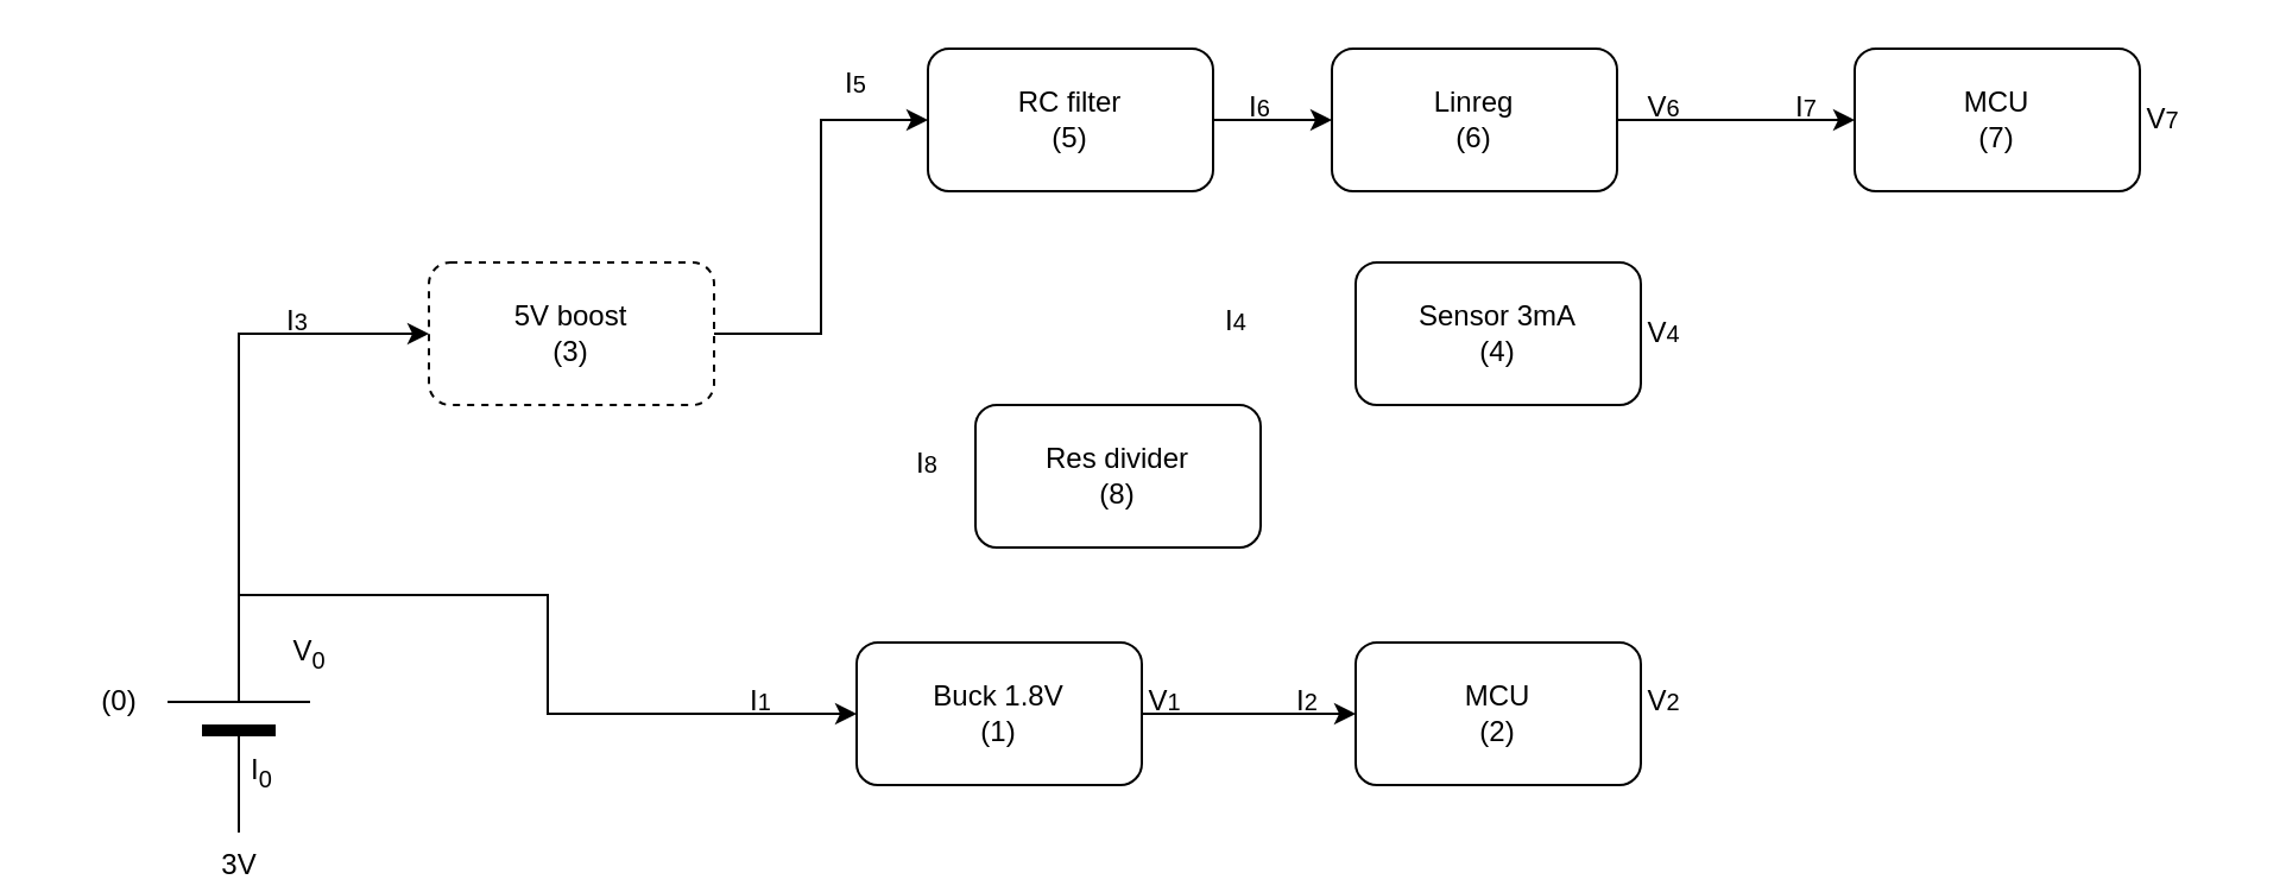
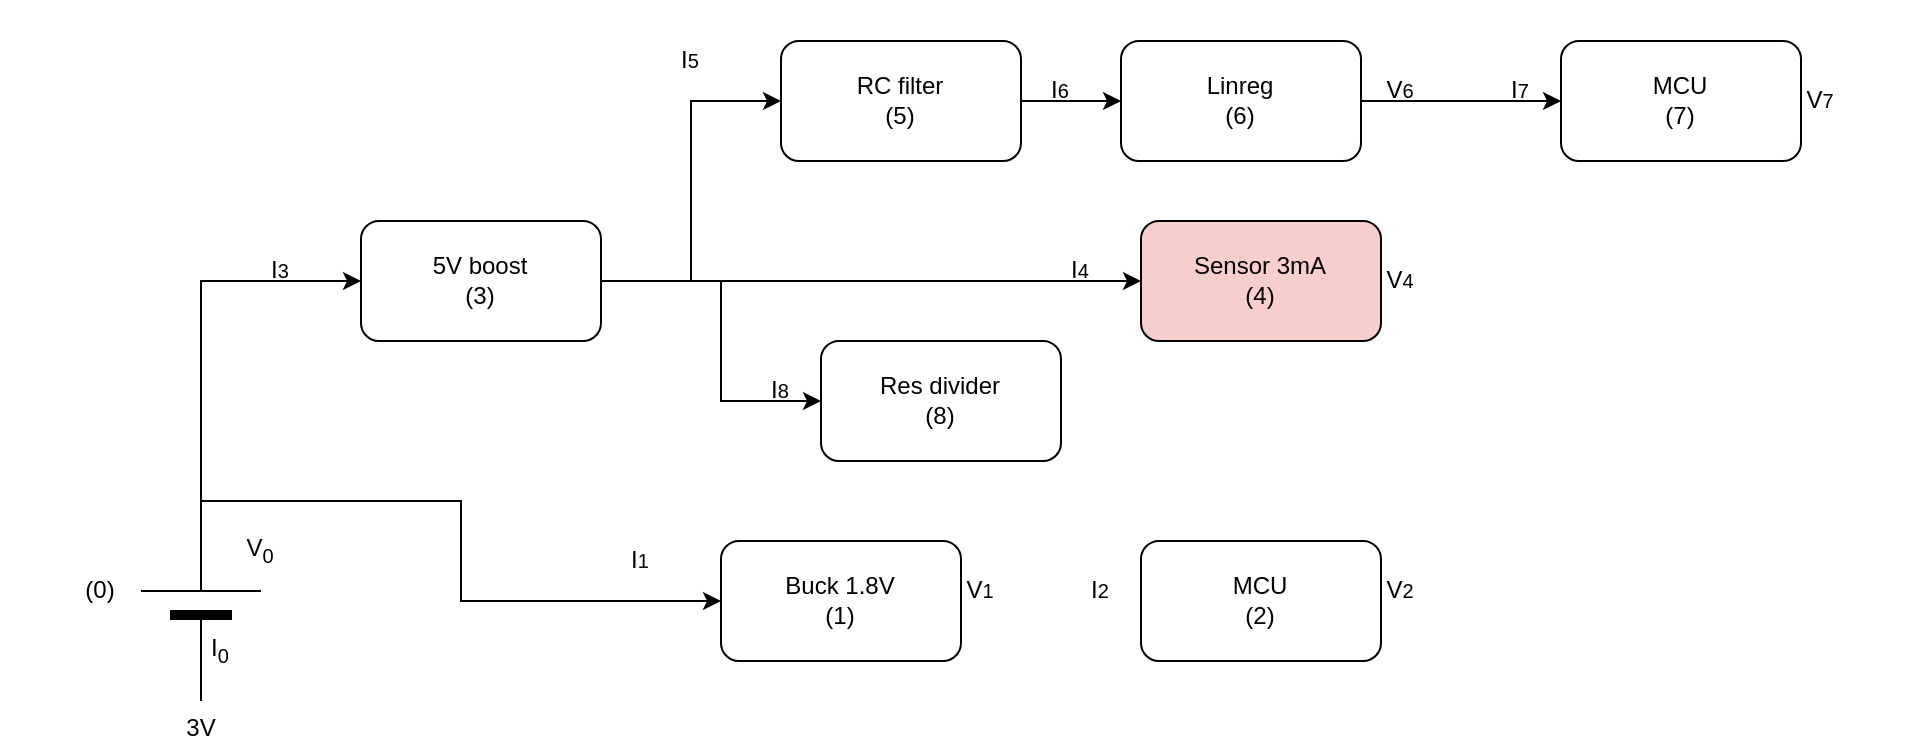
- <mxCell id="21" value="I&lt;span style=&quot;font-size: 10px;&quot;&gt;5&lt;/span&gt;" style="text;html=1;strokeColor=none;fillColor=none;align=center;verticalAlign=middle;whiteSpace=wrap;rounded=0;" parent="1" vertex="1"><mxGeometry x="330" y="20" width="60" height="30" as="geometry" /></mxCell>
+ <mxCell id="21" value="I&lt;span style=&quot;font-size: 10px;&quot;&gt;5&lt;/span&gt;" style="text;html=1;strokeColor=none;fillColor=none;align=center;verticalAlign=middle;whiteSpace=wrap;rounded=0;" parent="1" vertex="1"><mxGeometry x="315" y="15" width="60" height="30" as="geometry" /></mxCell>
- <mxCell id="20" value="I&lt;span style=&quot;font-size: 10px;&quot;&gt;3&lt;/span&gt;" style="text;html=1;strokeColor=none;fillColor=none;align=center;verticalAlign=middle;whiteSpace=wrap;rounded=0;" parent="1" vertex="1"><mxGeometry x="95" y="120" width="60" height="30" as="geometry" /></mxCell>
+ <mxCell id="20" value="I&lt;span style=&quot;font-size: 10px;&quot;&gt;3&lt;/span&gt;" style="text;html=1;strokeColor=none;fillColor=none;align=center;verticalAlign=middle;whiteSpace=wrap;rounded=0;" parent="1" vertex="1"><mxGeometry x="110" y="120" width="60" height="30" as="geometry" /></mxCell>
- <mxCell id="34" value="I&lt;span style=&quot;font-size: 10px;&quot;&gt;4&lt;/span&gt;" style="text;html=1;strokeColor=none;fillColor=none;align=center;verticalAlign=middle;whiteSpace=wrap;rounded=0;" vertex="1" parent="1"><mxGeometry x="490" y="120" width="60" height="30" as="geometry" /></mxCell>
+ <mxCell id="34" value="I&lt;span style=&quot;font-size: 10px;&quot;&gt;4&lt;/span&gt;" style="text;html=1;strokeColor=none;fillColor=none;align=center;verticalAlign=middle;whiteSpace=wrap;rounded=0;" vertex="1" parent="1"><mxGeometry x="510" y="120" width="60" height="30" as="geometry" /></mxCell>
- <mxCell id="8" value="5V boost&lt;br&gt;(3)" style="rounded=1;whiteSpace=wrap;html=1;dashed=1;" parent="1" vertex="1"><mxGeometry x="180" y="110" width="120" height="60" as="geometry" /></mxCell>
+ <mxCell id="8" value="5V boost&lt;br&gt;(3)" style="rounded=1;whiteSpace=wrap;html=1;" parent="1" vertex="1"><mxGeometry x="180" y="110" width="120" height="60" as="geometry" /></mxCell>
+ <mxCell id="6" style="edgeStyle=orthogonalEdgeStyle;rounded=0;orthogonalLoop=1;jettySize=auto;html=1;exitX=1;exitY=0.5;exitDx=0;exitDy=0;entryX=0;entryY=0.5;entryDx=0;entryDy=0;" parent="1" source="8" target="11" edge="1"><mxGeometry relative="1" as="geometry" /></mxCell>
- <mxCell id="11" value="Sensor 3mA &lt;br&gt;(4)" style="rounded=1;whiteSpace=wrap;html=1;" parent="1" vertex="1"><mxGeometry x="570" y="110" width="120" height="60" as="geometry" /></mxCell>
+ <mxCell id="11" value="Sensor 3mA &lt;br&gt;(4)" style="rounded=1;whiteSpace=wrap;html=1;fillColor=#f8cecc;" parent="1" vertex="1"><mxGeometry x="570" y="110" width="120" height="60" as="geometry" /></mxCell>
+ <mxCell id="32" value="" style="endArrow=classic;html=1;rounded=0;exitX=1;exitY=0.5;exitDx=0;exitDy=0;entryX=0;entryY=0.5;entryDx=0;entryDy=0;" edge="1" parent="1" source="8" target="31"><mxGeometry width="50" height="50" relative="1" as="geometry"><mxPoint x="450" y="290" as="sourcePoint" /><mxPoint x="500" y="240" as="targetPoint" /><Array as="points"><mxPoint x="360" y="140" /><mxPoint x="360" y="200" /></Array></mxGeometry></mxCell>
- <mxCell id="19" value="I&lt;span style=&quot;font-size: 10px;&quot;&gt;1&lt;/span&gt;" style="text;html=1;strokeColor=none;fillColor=none;align=center;verticalAlign=middle;whiteSpace=wrap;rounded=0;" parent="1" vertex="1"><mxGeometry x="290" y="280" width="60" height="30" as="geometry" /></mxCell>
+ <mxCell id="19" value="I&lt;span style=&quot;font-size: 10px;&quot;&gt;1&lt;/span&gt;" style="text;html=1;strokeColor=none;fillColor=none;align=center;verticalAlign=middle;whiteSpace=wrap;rounded=0;" parent="1" vertex="1"><mxGeometry x="290" y="265" width="60" height="30" as="geometry" /></mxCell>
- <mxCell id="3" style="edgeStyle=orthogonalEdgeStyle;rounded=0;orthogonalLoop=1;jettySize=auto;html=1;exitX=1;exitY=0.5;exitDx=0;exitDy=0;" parent="1" source="4" target="10" edge="1"><mxGeometry relative="1" as="geometry" /></mxCell>
